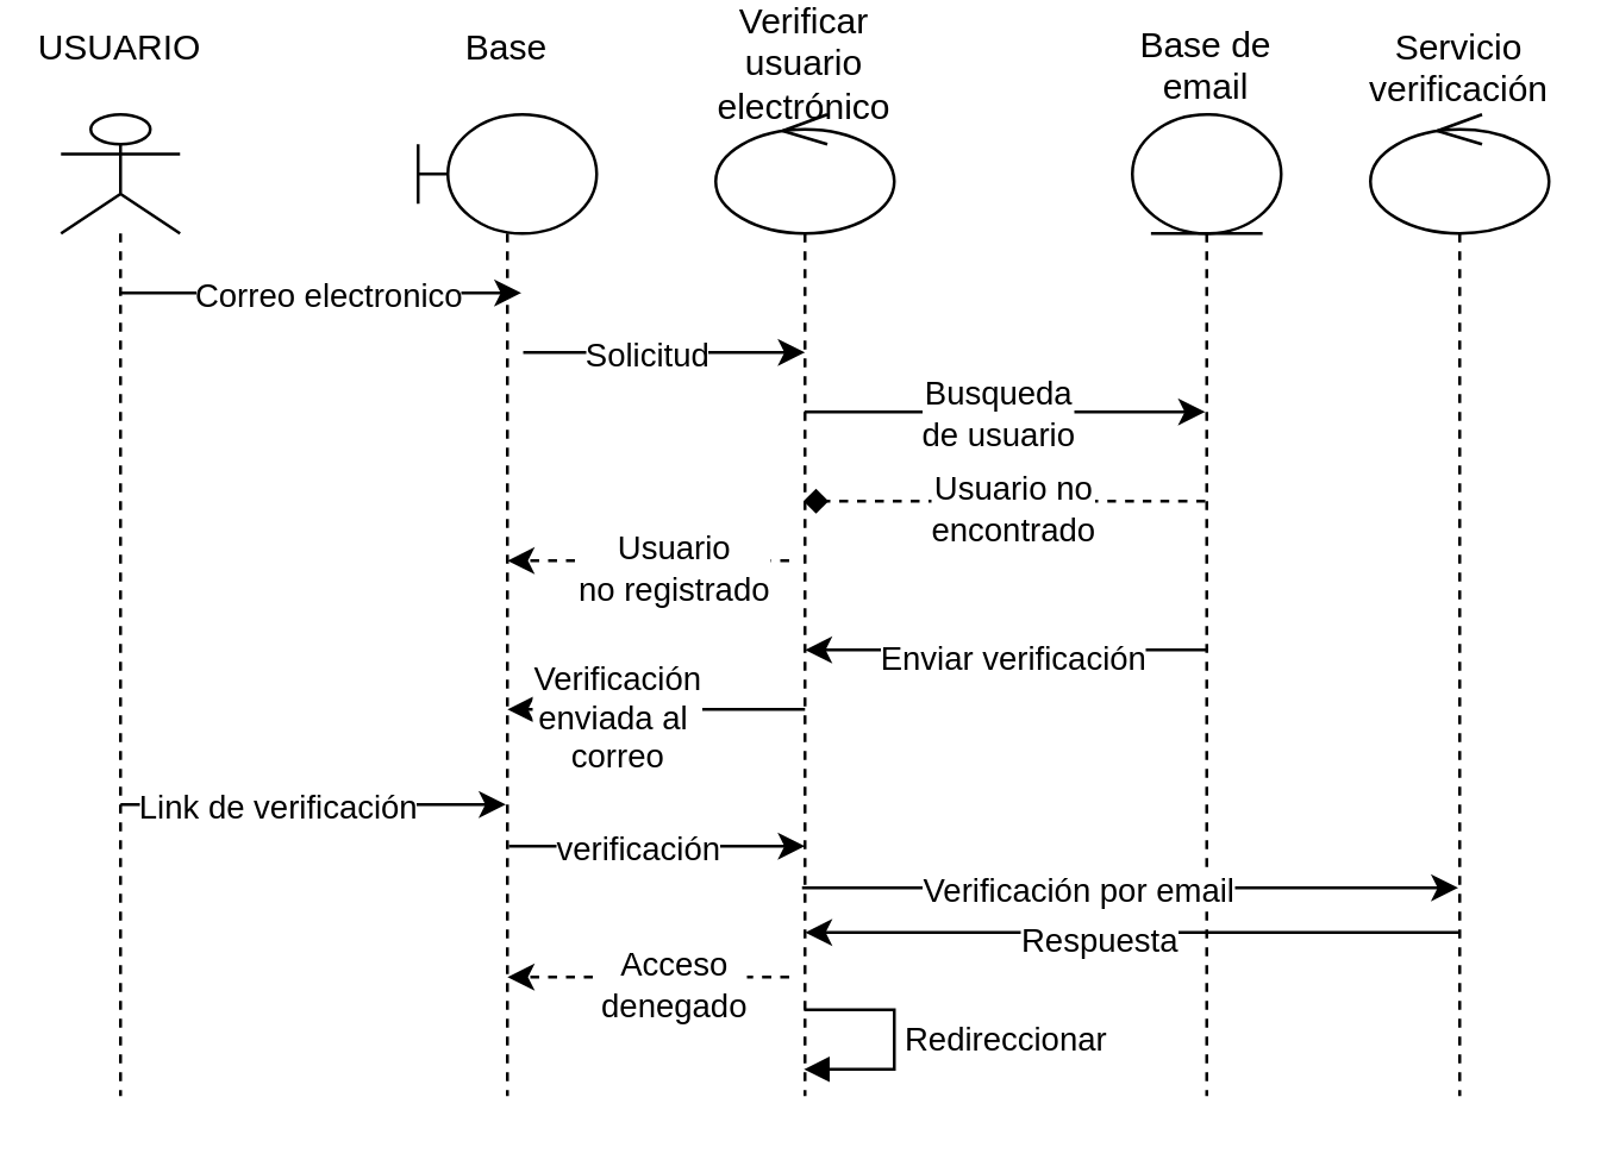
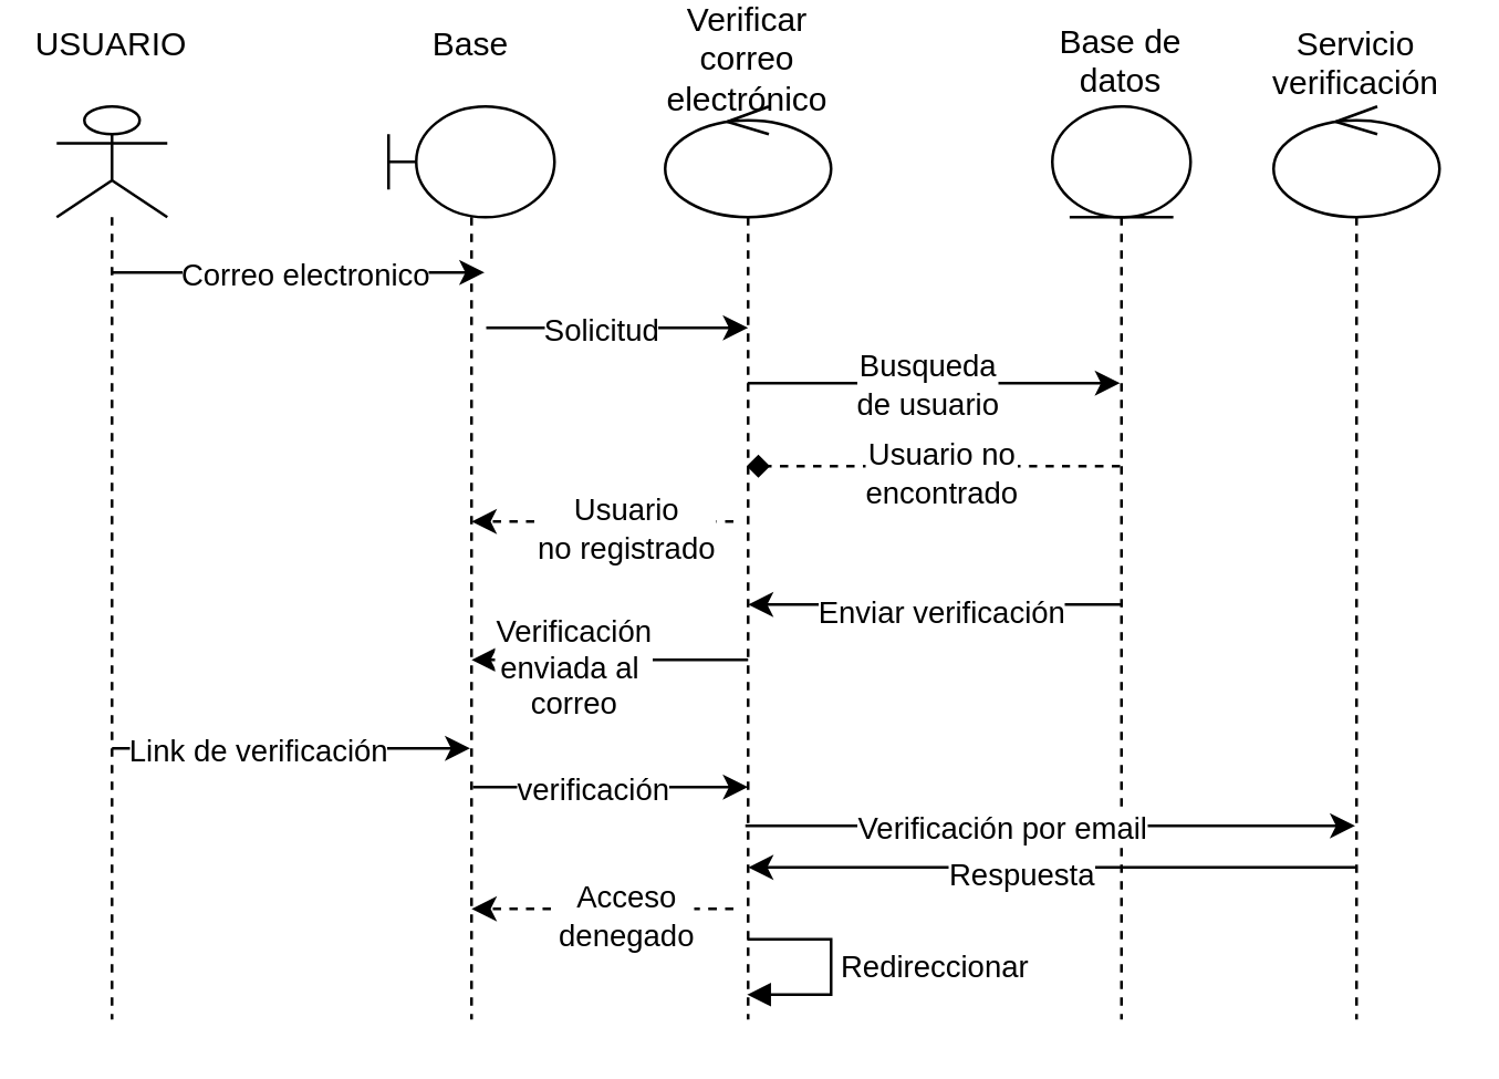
- <mxCell id="4" value="Verificar usuario electrónico" style="shape=umlLifeline;participant=umlControl;perimeter=lifelinePerimeter;whiteSpace=wrap;html=1;container=1;collapsible=0;recursiveResize=0;verticalAlign=top;spacingTop=-45;outlineConnect=0;" vertex="1" parent="1"><mxGeometry x="240" y="20" width="60" height="330" as="geometry" /></mxCell>
+ <mxCell id="4" value="Verificar correo electrónico" style="shape=umlLifeline;participant=umlControl;perimeter=lifelinePerimeter;whiteSpace=wrap;html=1;container=1;collapsible=0;recursiveResize=0;verticalAlign=top;spacingTop=-45;outlineConnect=0;" vertex="1" parent="1"><mxGeometry x="240" y="20" width="60" height="330" as="geometry" /></mxCell>
- <mxCell id="3" value="Base de email" style="shape=umlLifeline;participant=umlEntity;perimeter=lifelinePerimeter;whiteSpace=wrap;html=1;container=1;collapsible=0;recursiveResize=0;verticalAlign=top;spacingTop=-37;outlineConnect=0;spacingBottom=5;" vertex="1" parent="1"><mxGeometry x="380" y="20" width="50" height="330" as="geometry" /></mxCell>
+ <mxCell id="3" value="Base de datos" style="shape=umlLifeline;participant=umlEntity;perimeter=lifelinePerimeter;whiteSpace=wrap;html=1;container=1;collapsible=0;recursiveResize=0;verticalAlign=top;spacingTop=-37;outlineConnect=0;spacingBottom=5;" vertex="1" parent="1"><mxGeometry x="380" y="20" width="50" height="330" as="geometry" /></mxCell>
